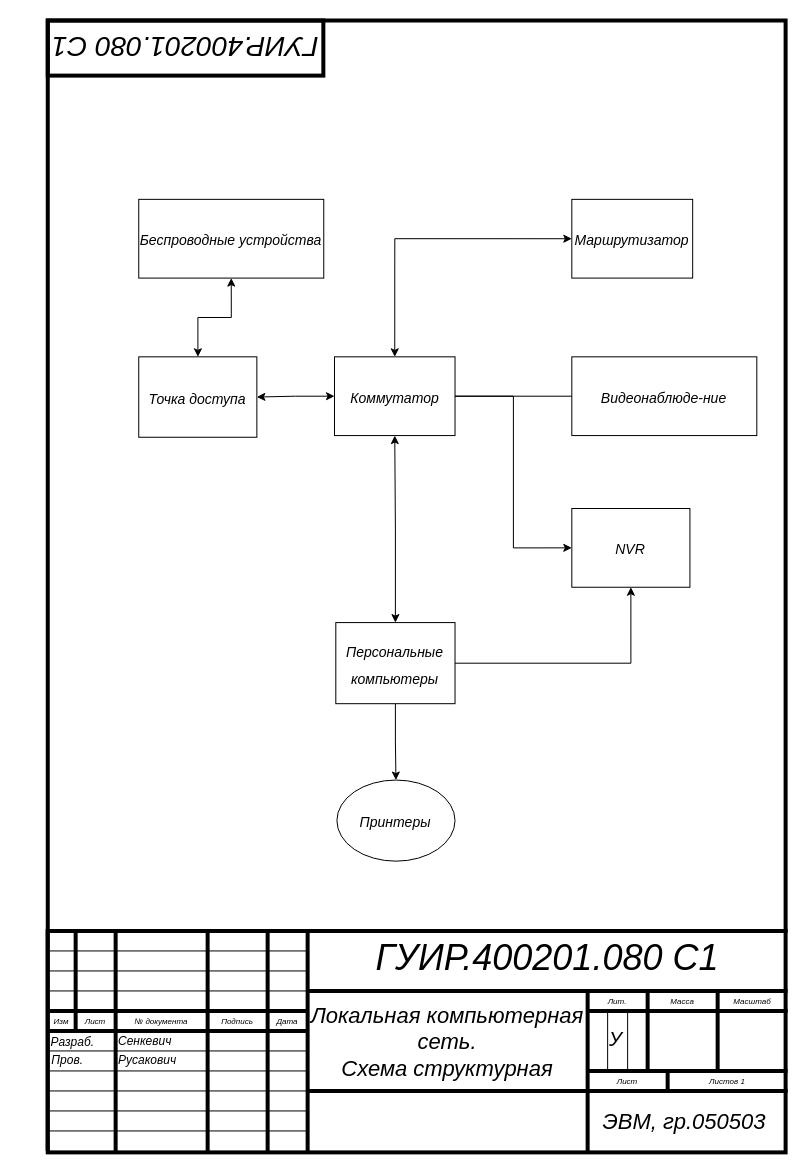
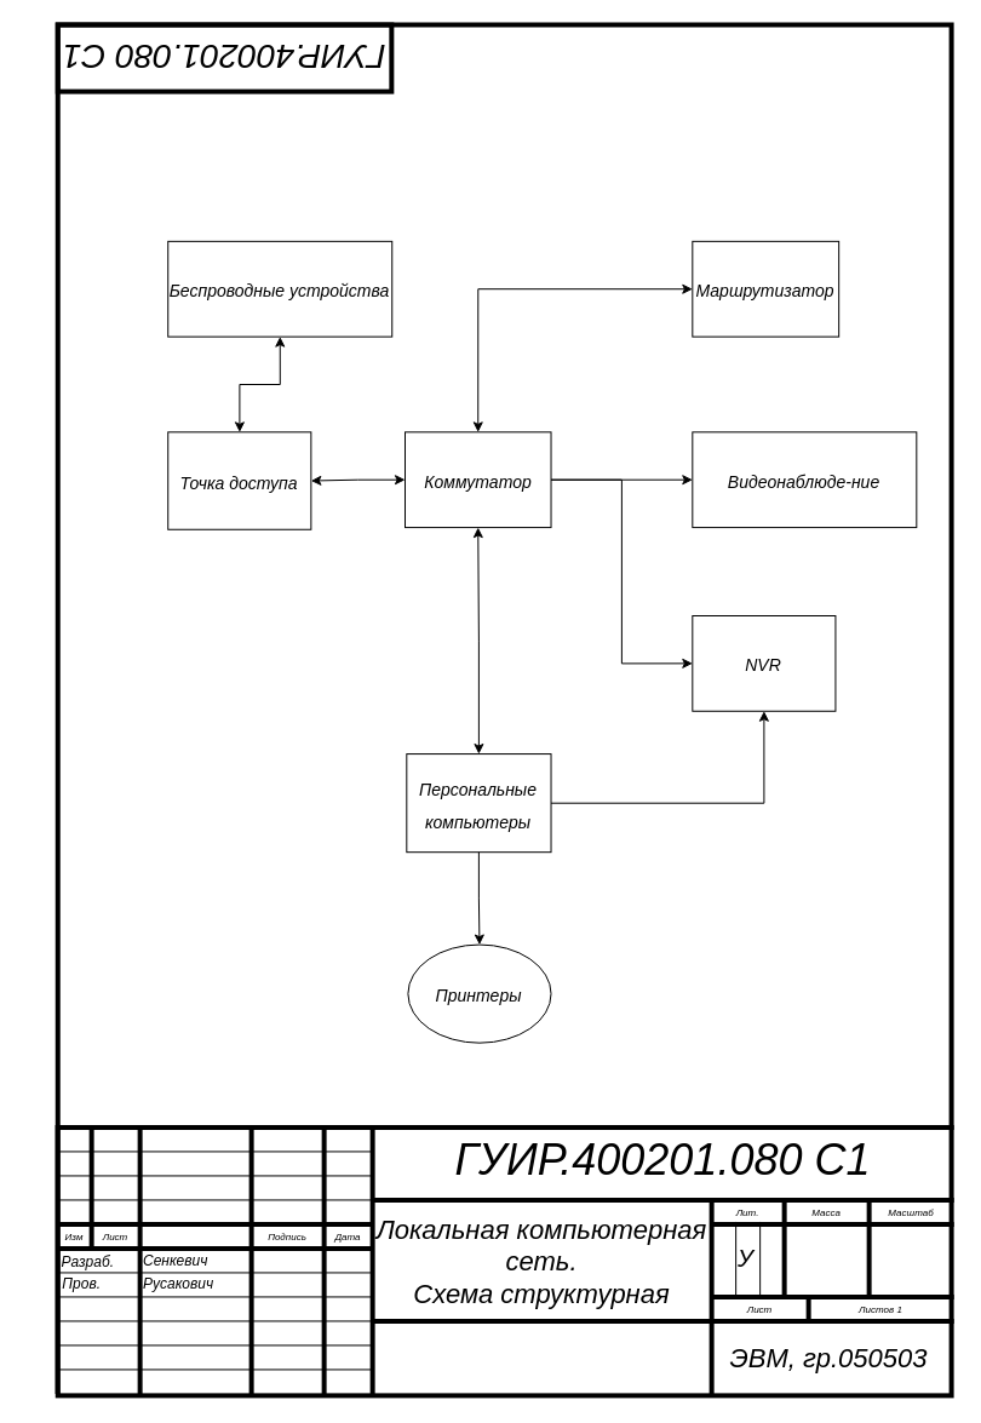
- <mxCell id="12" style="edgeStyle=orthogonalEdgeStyle;rounded=0;orthogonalLoop=1;jettySize=auto;html=1;entryX=0;entryY=0.5;entryDx=0;entryDy=0;endArrow=none;" edge="1" parent="1" source="13" target="8"><mxGeometry relative="1" as="geometry" /></mxCell>
+ <mxCell id="12" style="edgeStyle=orthogonalEdgeStyle;rounded=0;orthogonalLoop=1;jettySize=auto;html=1;entryX=0;entryY=0.5;entryDx=0;entryDy=0;" edge="1" parent="1" source="13" target="8"><mxGeometry relative="1" as="geometry" /></mxCell>
- <mxCell id="49" value="&lt;font style=&quot;font-size: 8px; direction: ltr; letter-spacing: 0px; line-height: 120%; opacity: 1;&quot;&gt;&lt;span&gt;№ документа&lt;br&gt;&lt;/span&gt;&lt;/font&gt;" style="verticalAlign=middle;align=center;vsdxID=31;fillColor=none;gradientColor=none;shape=stencil(nZBLDoAgDERP0z3SIyjew0SURgSD+Lu9kMZoXLhwN9O+tukAlrNpJg1SzDH4QW/URgNYgZTkjA4UkwJUgGXng+6DX1zLfmoymdXo17xh5zmRJ6Q42BWCfc2oJfdAr+Yv+AP9Cb7OJ3H/2JG1HNGz/84klThPVCc=);strokeColor=none;strokeWidth=4;spacingTop=-1;spacingBottom=-1;spacingLeft=-1;spacingRight=-1;labelBackgroundColor=none;rounded=0;html=1;whiteSpace=wrap;fontFamily=Arial;fontStyle=2" parent="20" vertex="1"><mxGeometry x="117.14" y="1012.45" width="88" height="16" as="geometry" /></mxCell>
